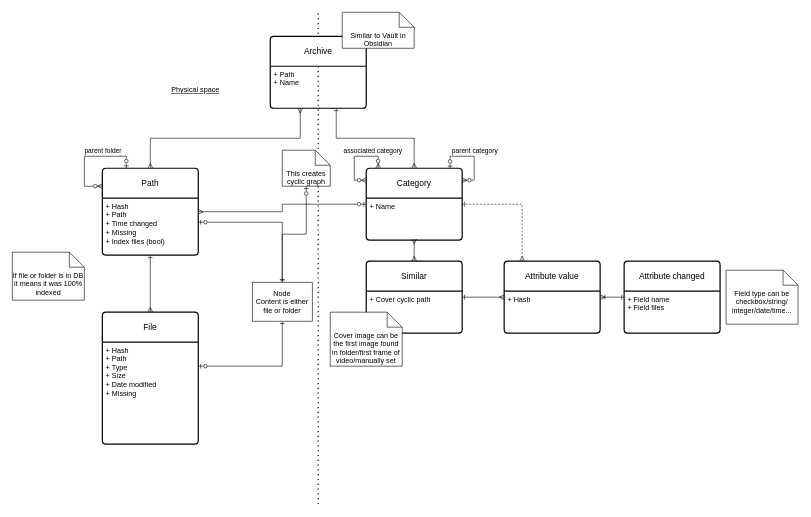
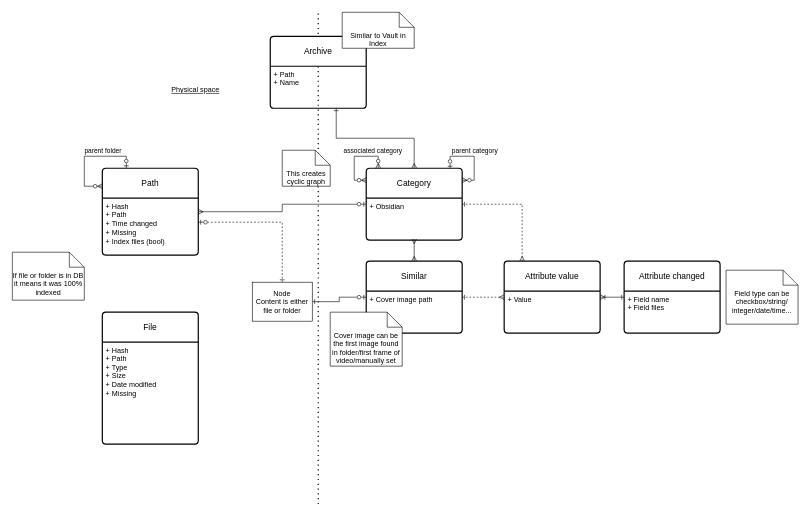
- <mxCell id="27" value="Similar to Vault in Obsidian" style="shape=note2;boundedLbl=1;whiteSpace=wrap;html=1;size=25;verticalAlign=top;align=center;" vertex="1" parent="24"><mxGeometry x="120" width="120" height="60" as="geometry" /></mxCell>
+ <mxCell id="27" value="Similar to Vault in Index" style="shape=note2;boundedLbl=1;whiteSpace=wrap;html=1;size=25;verticalAlign=top;align=center;" vertex="1" parent="24"><mxGeometry x="120" width="120" height="60" as="geometry" /></mxCell>
- <mxCell id="7" style="edgeStyle=orthogonalEdgeStyle;rounded=0;orthogonalLoop=1;jettySize=auto;html=1;endArrow=ERmany;endFill=0;startArrow=ERmany;startFill=0;" edge="1" parent="1" source="8" target="25"><mxGeometry relative="1" as="geometry"><Array as="points"><mxPoint x="250" y="230" /><mxPoint x="500" y="230" /></Array></mxGeometry></mxCell>
- <mxCell id="12" value="+ Name" style="align=left;strokeColor=none;fillColor=none;spacingLeft=4;fontSize=12;verticalAlign=top;resizable=0;rotatable=0;part=1;html=1;" vertex="1" parent="11"><mxGeometry y="50" width="160" height="70" as="geometry" /></mxCell>
+ <mxCell id="12" value="+ Obsidian" style="align=left;strokeColor=none;fillColor=none;spacingLeft=4;fontSize=12;verticalAlign=top;resizable=0;rotatable=0;part=1;html=1;" vertex="1" parent="11"><mxGeometry y="50" width="160" height="70" as="geometry" /></mxCell>
- <mxCell id="17" style="edgeStyle=orthogonalEdgeStyle;rounded=0;orthogonalLoop=1;jettySize=auto;html=1;startArrow=ERone;startFill=0;endArrow=ERzeroToOne;endFill=0;" edge="1" parent="1" source="34" target="8"><mxGeometry relative="1" as="geometry"><Array as="points"><mxPoint x="470" y="370" /></Array></mxGeometry></mxCell>
+ <mxCell id="17" style="edgeStyle=orthogonalEdgeStyle;rounded=0;orthogonalLoop=1;jettySize=auto;html=1;startArrow=ERone;startFill=0;endArrow=ERzeroToOne;endFill=0;dashed=1;" edge="1" parent="1" source="34" target="8"><mxGeometry relative="1" as="geometry"><Array as="points"><mxPoint x="470" y="370" /></Array></mxGeometry></mxCell>
- <mxCell id="33" style="edgeStyle=orthogonalEdgeStyle;rounded=0;orthogonalLoop=1;jettySize=auto;html=1;endArrow=ERzeroToOne;endFill=0;startArrow=ERone;startFill=0;" edge="1" parent="1" source="34" target="41"><mxGeometry relative="1" as="geometry" /></mxCell>
+ <mxCell id="33" style="edgeStyle=orthogonalEdgeStyle;rounded=0;orthogonalLoop=1;jettySize=auto;html=1;endArrow=ERzeroToOne;endFill=0;startArrow=ERone;startFill=0;" edge="1" parent="1" source="34" target="18"><mxGeometry relative="1" as="geometry" /></mxCell>
- <mxCell id="3" style="edgeStyle=orthogonalEdgeStyle;rounded=0;orthogonalLoop=1;jettySize=auto;html=1;startArrow=ERmany;startFill=0;endArrow=ERone;endFill=0;" edge="1" parent="1" source="4" target="8"><mxGeometry relative="1" as="geometry" /></mxCell>
- <mxCell id="16" style="edgeStyle=orthogonalEdgeStyle;rounded=0;orthogonalLoop=1;jettySize=auto;html=1;startArrow=ERone;startFill=0;endArrow=ERmany;endFill=0;" edge="1" parent="1" source="18" target="21"><mxGeometry relative="1" as="geometry" /></mxCell>
+ <mxCell id="16" style="edgeStyle=orthogonalEdgeStyle;rounded=0;orthogonalLoop=1;jettySize=auto;html=1;startArrow=ERone;startFill=0;endArrow=ERmany;endFill=0;dashed=1;" edge="1" parent="1" source="18" target="21"><mxGeometry relative="1" as="geometry" /></mxCell>
- <mxCell id="19" value="+ &lt;span style=&quot;background-color: transparent; color: light-dark(rgb(0, 0, 0), rgb(255, 255, 255));&quot;&gt;Cover cyclic path&lt;/span&gt;" style="align=left;strokeColor=none;fillColor=none;spacingLeft=4;fontSize=12;verticalAlign=top;resizable=0;rotatable=0;part=1;html=1;" vertex="1" parent="18"><mxGeometry y="50" width="160" height="70" as="geometry" /></mxCell>
+ <mxCell id="19" value="+ &lt;span style=&quot;background-color: transparent; color: light-dark(rgb(0, 0, 0), rgb(255, 255, 255));&quot;&gt;Cover image path&lt;/span&gt;" style="align=left;strokeColor=none;fillColor=none;spacingLeft=4;fontSize=12;verticalAlign=top;resizable=0;rotatable=0;part=1;html=1;" vertex="1" parent="18"><mxGeometry y="50" width="160" height="70" as="geometry" /></mxCell>
- <mxCell id="22" value="+ Hash" style="align=left;strokeColor=none;fillColor=none;spacingLeft=4;fontSize=12;verticalAlign=top;resizable=0;rotatable=0;part=1;html=1;" vertex="1" parent="21"><mxGeometry y="50" width="160" height="70" as="geometry" /></mxCell>
+ <mxCell id="22" value="+ Value" style="align=left;strokeColor=none;fillColor=none;spacingLeft=4;fontSize=12;verticalAlign=top;resizable=0;rotatable=0;part=1;html=1;" vertex="1" parent="21"><mxGeometry y="50" width="160" height="70" as="geometry" /></mxCell>
- <mxCell id="2" style="edgeStyle=orthogonalEdgeStyle;rounded=0;orthogonalLoop=1;jettySize=auto;html=1;startArrow=ERzeroToOne;startFill=0;endArrow=ERone;endFill=0;" edge="1" parent="1" source="4" target="34"><mxGeometry relative="1" as="geometry"><Array as="points"><mxPoint x="470" y="610" /></Array></mxGeometry></mxCell>
